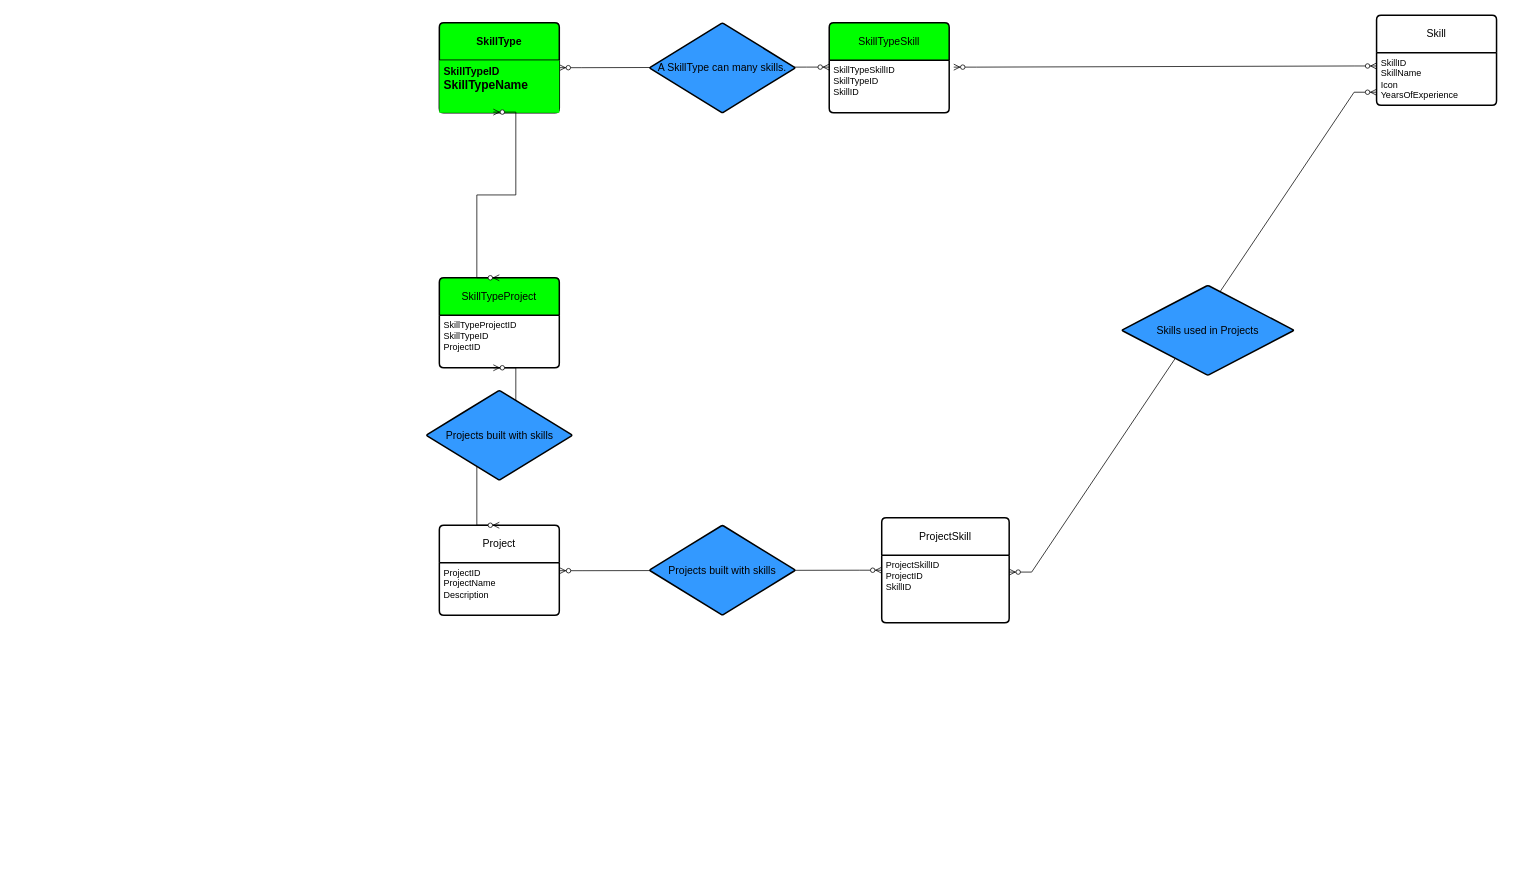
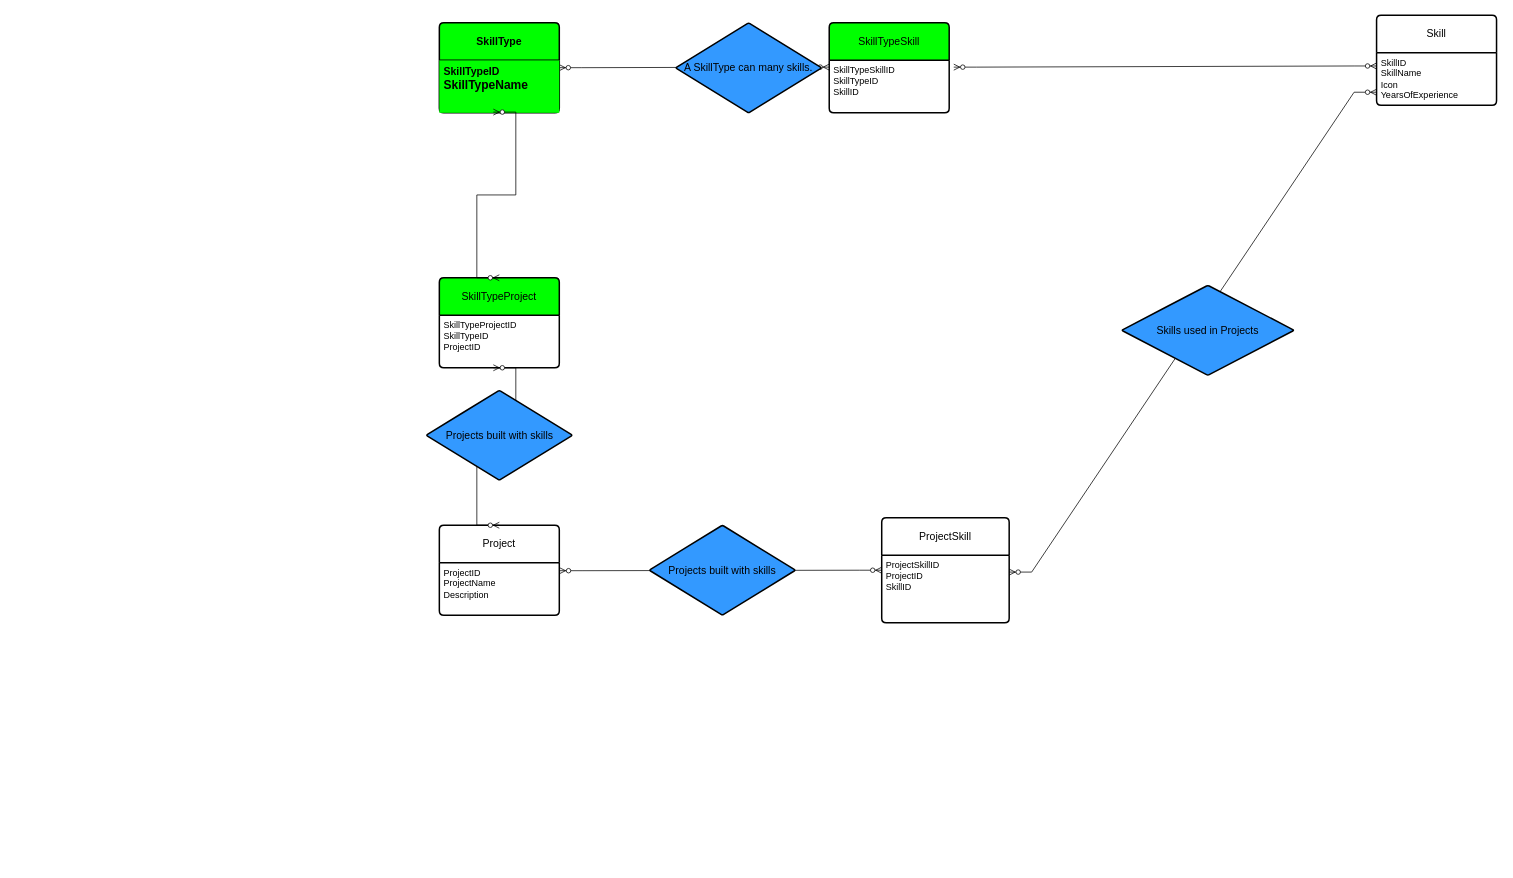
- <mxCell id="15" value="A SkillType can many skills." style="rhombus;whiteSpace=wrap;html=1;fontSize=14;fontStyle=0;startSize=50;rounded=1;strokeWidth=2;shadow=0;dashed=0;arcSize=4;fillColor=#3399FF;" vertex="1" parent="1"><mxGeometry x="865" y="30" width="195" height="120" as="geometry" /></mxCell>
+ <mxCell id="15" value="A SkillType can many skills." style="rhombus;whiteSpace=wrap;html=1;fontSize=14;fontStyle=0;startSize=50;rounded=1;strokeWidth=2;shadow=0;dashed=0;arcSize=4;fillColor=#3399FF;" vertex="1" parent="1"><mxGeometry x="900" y="30" width="195" height="120" as="geometry" /></mxCell>
